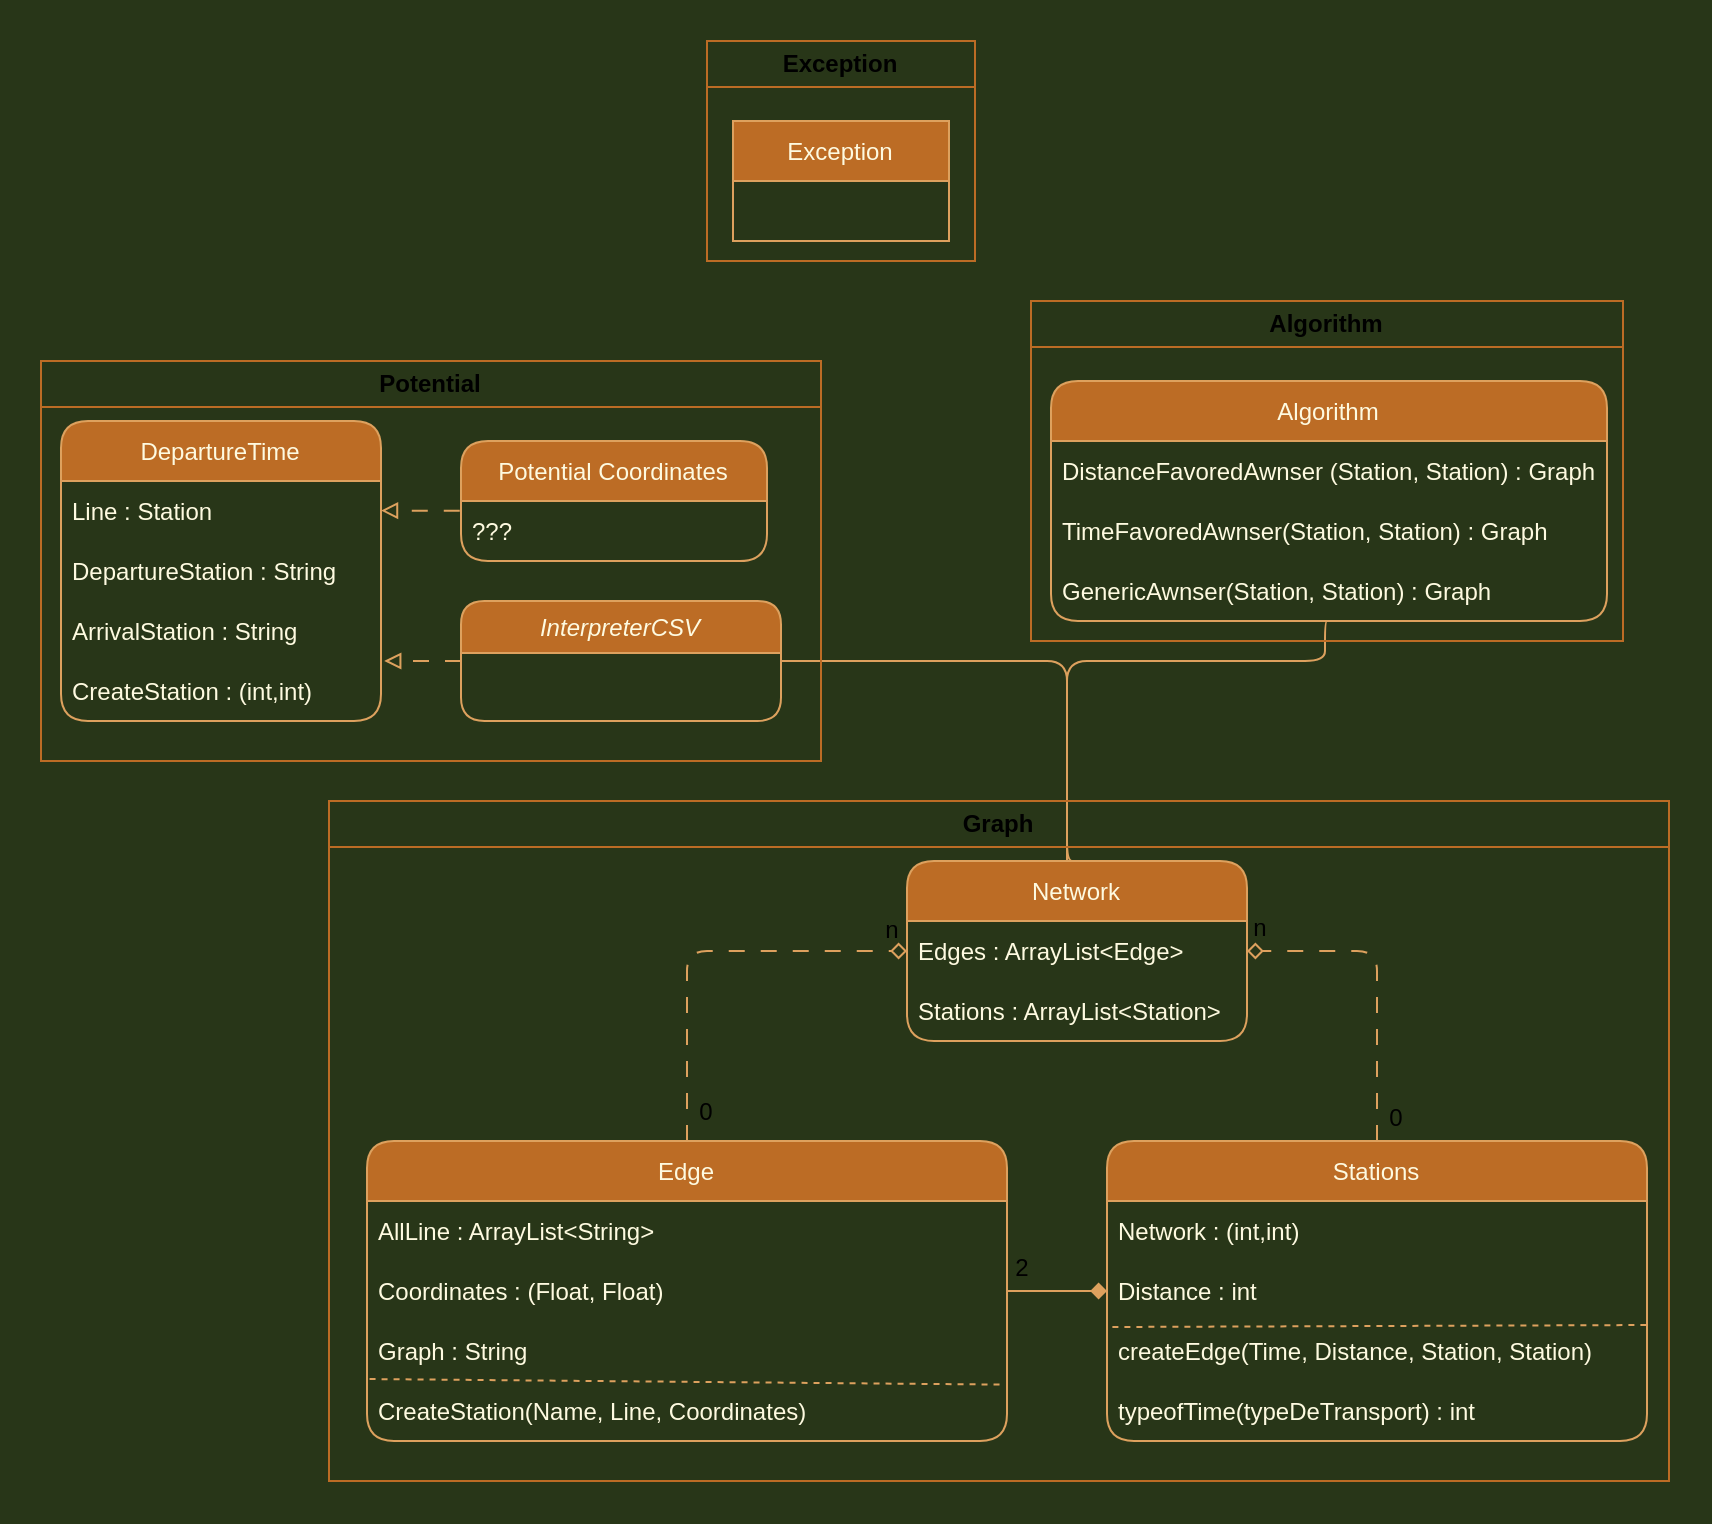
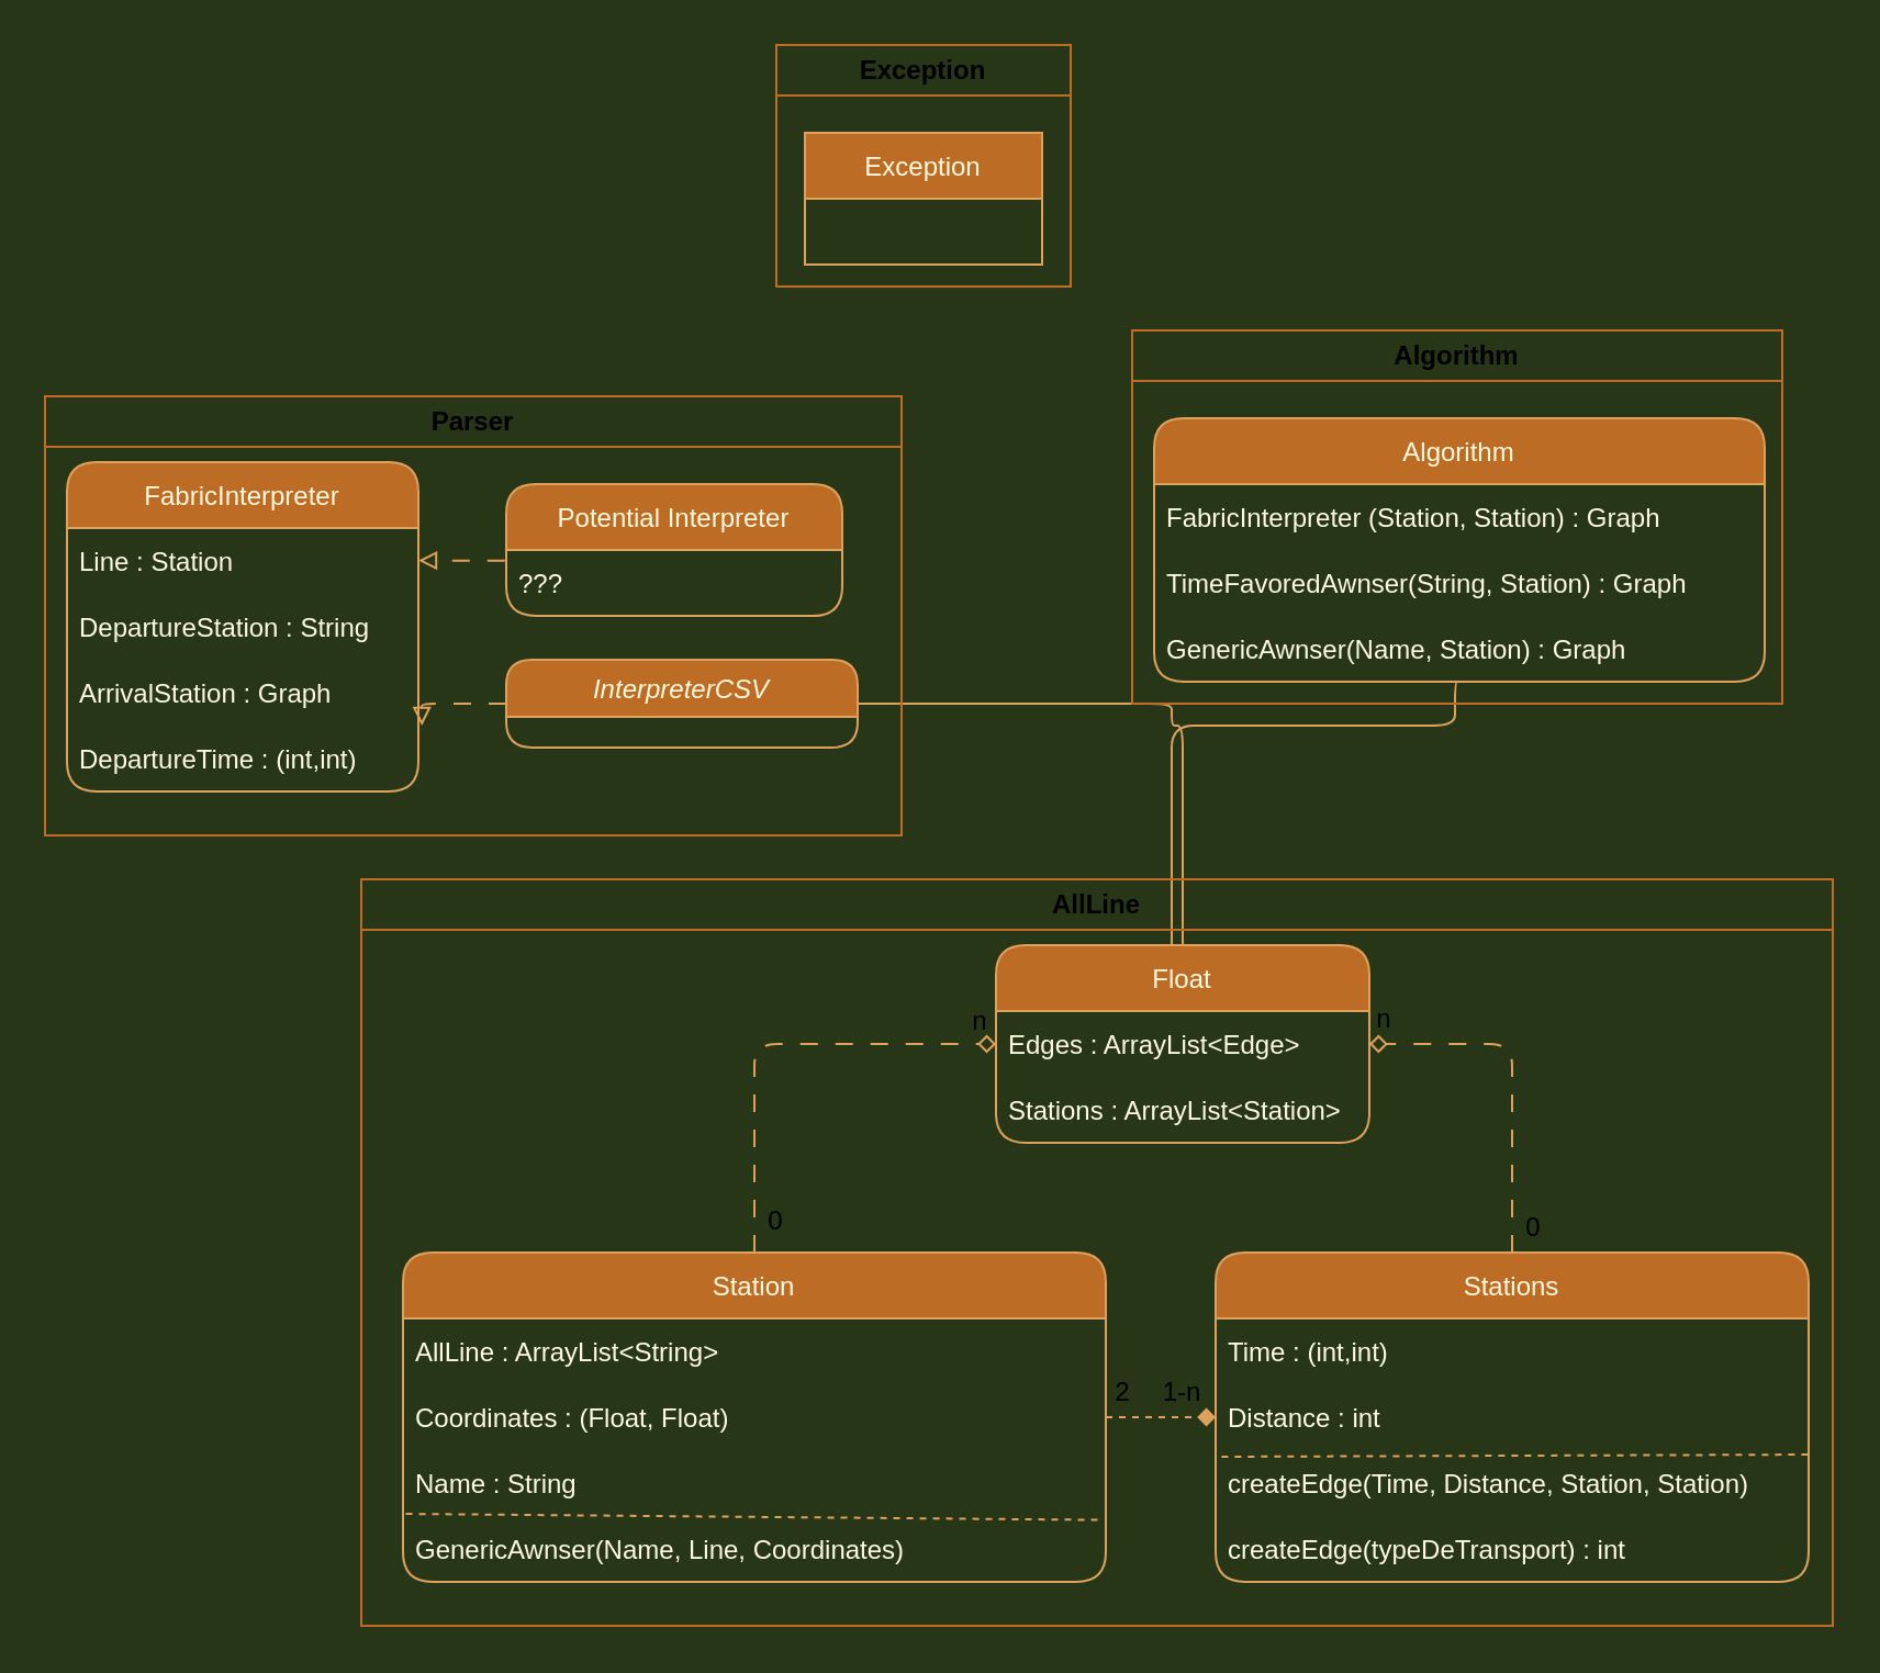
- <mxCell id="41" value="Potential" style="swimlane;whiteSpace=wrap;html=1;strokeColor=#BC6C25;fillColor=none;" vertex="1" parent="1"><mxGeometry x="20" y="180" width="390" height="200" as="geometry" /></mxCell>
+ <mxCell id="41" value="Parser" style="swimlane;whiteSpace=wrap;html=1;strokeColor=#BC6C25;fillColor=none;" vertex="1" parent="1"><mxGeometry x="20" y="180" width="390" height="200" as="geometry" /></mxCell>
- <mxCell id="16" value="DepartureTime" style="swimlane;fontStyle=0;childLayout=stackLayout;horizontal=1;startSize=30;horizontalStack=0;resizeParent=1;resizeParentMax=0;resizeLast=0;collapsible=1;marginBottom=0;fillColor=#BC6C25;strokeColor=#DDA15E;fontColor=#FEFAE0;rounded=1;" parent="1" vertex="1"><mxGeometry x="30" y="210" width="160" height="150" as="geometry" /></mxCell>
+ <mxCell id="16" value="FabricInterpreter" style="swimlane;fontStyle=0;childLayout=stackLayout;horizontal=1;startSize=30;horizontalStack=0;resizeParent=1;resizeParentMax=0;resizeLast=0;collapsible=1;marginBottom=0;fillColor=#BC6C25;strokeColor=#DDA15E;fontColor=#FEFAE0;rounded=1;" parent="1" vertex="1"><mxGeometry x="30" y="210" width="160" height="150" as="geometry" /></mxCell>
- <mxCell id="22" value="Potential Coordinates" style="swimlane;fontStyle=0;childLayout=stackLayout;horizontal=1;startSize=30;horizontalStack=0;resizeParent=1;resizeParentMax=0;resizeLast=0;collapsible=1;marginBottom=0;fillColor=#BC6C25;strokeColor=#DDA15E;fontColor=#FEFAE0;rounded=1;" parent="1" vertex="1"><mxGeometry x="230" y="220" width="153" height="60" as="geometry" /></mxCell>
+ <mxCell id="22" value="Potential Interpreter" style="swimlane;fontStyle=0;childLayout=stackLayout;horizontal=1;startSize=30;horizontalStack=0;resizeParent=1;resizeParentMax=0;resizeLast=0;collapsible=1;marginBottom=0;fillColor=#BC6C25;strokeColor=#DDA15E;fontColor=#FEFAE0;rounded=1;" parent="1" vertex="1"><mxGeometry x="230" y="220" width="153" height="60" as="geometry" /></mxCell>
- <mxCell id="27" value="DistanceFavoredAwnser (Station, Station) : Graph" style="text;strokeColor=none;fillColor=none;align=left;verticalAlign=middle;spacingLeft=4;spacingRight=4;overflow=hidden;points=[[0,0.5],[1,0.5]];portConstraint=eastwest;rotatable=0;rounded=1;sketch=0;fontColor=#FEFAE0;" parent="26" vertex="1"><mxGeometry y="30" width="278" height="30" as="geometry" /></mxCell>
+ <mxCell id="27" value="FabricInterpreter (Station, Station) : Graph" style="text;strokeColor=none;fillColor=none;align=left;verticalAlign=middle;spacingLeft=4;spacingRight=4;overflow=hidden;points=[[0,0.5],[1,0.5]];portConstraint=eastwest;rotatable=0;rounded=1;sketch=0;fontColor=#FEFAE0;" parent="26" vertex="1"><mxGeometry y="30" width="278" height="30" as="geometry" /></mxCell>
- <mxCell id="28" value="TimeFavoredAwnser(Station, Station) : Graph" style="text;strokeColor=none;fillColor=none;align=left;verticalAlign=middle;spacingLeft=4;spacingRight=4;overflow=hidden;points=[[0,0.5],[1,0.5]];portConstraint=eastwest;rotatable=0;rounded=1;sketch=0;fontColor=#FEFAE0;" parent="26" vertex="1"><mxGeometry y="60" width="278" height="30" as="geometry" /></mxCell>
+ <mxCell id="28" value="TimeFavoredAwnser(String, Station) : Graph" style="text;strokeColor=none;fillColor=none;align=left;verticalAlign=middle;spacingLeft=4;spacingRight=4;overflow=hidden;points=[[0,0.5],[1,0.5]];portConstraint=eastwest;rotatable=0;rounded=1;sketch=0;fontColor=#FEFAE0;" parent="26" vertex="1"><mxGeometry y="60" width="278" height="30" as="geometry" /></mxCell>
- <mxCell id="29" value="GenericAwnser(Station, Station) : Graph" style="text;strokeColor=none;fillColor=none;align=left;verticalAlign=middle;spacingLeft=4;spacingRight=4;overflow=hidden;points=[[0,0.5],[1,0.5]];portConstraint=eastwest;rotatable=0;rounded=1;sketch=0;fontColor=#FEFAE0;" parent="26" vertex="1"><mxGeometry y="90" width="278" height="30" as="geometry" /></mxCell>
+ <mxCell id="29" value="GenericAwnser(Name, Station) : Graph" style="text;strokeColor=none;fillColor=none;align=left;verticalAlign=middle;spacingLeft=4;spacingRight=4;overflow=hidden;points=[[0,0.5],[1,0.5]];portConstraint=eastwest;rotatable=0;rounded=1;sketch=0;fontColor=#FEFAE0;" parent="26" vertex="1"><mxGeometry y="90" width="278" height="30" as="geometry" /></mxCell>
- <mxCell id="19" value="ArrivalStation : String" style="text;strokeColor=none;fillColor=none;align=left;verticalAlign=middle;spacingLeft=4;spacingRight=4;overflow=hidden;points=[[0,0.5],[1,0.5]];portConstraint=eastwest;rotatable=0;fontColor=#FEFAE0;rounded=1;" parent="16" vertex="1"><mxGeometry y="90" width="160" height="30" as="geometry" /></mxCell>
+ <mxCell id="19" value="ArrivalStation : Graph" style="text;strokeColor=none;fillColor=none;align=left;verticalAlign=middle;spacingLeft=4;spacingRight=4;overflow=hidden;points=[[0,0.5],[1,0.5]];portConstraint=eastwest;rotatable=0;fontColor=#FEFAE0;rounded=1;" parent="16" vertex="1"><mxGeometry y="90" width="160" height="30" as="geometry" /></mxCell>
- <mxCell id="3" value="InterpreterCSV" style="swimlane;fontStyle=2;align=center;verticalAlign=top;childLayout=stackLayout;horizontal=1;startSize=26;horizontalStack=0;resizeParent=1;resizeLast=0;collapsible=1;marginBottom=0;rounded=1;shadow=0;strokeWidth=1;fillColor=#BC6C25;strokeColor=#DDA15E;fontColor=#FEFAE0;" parent="1" vertex="1"><mxGeometry x="230" y="300" width="160" height="60" as="geometry"><mxRectangle x="230" y="140" width="160" height="26" as="alternateBounds" /></mxGeometry></mxCell>
+ <mxCell id="3" value="InterpreterCSV" style="swimlane;fontStyle=2;align=center;verticalAlign=top;childLayout=stackLayout;horizontal=1;startSize=26;horizontalStack=0;resizeParent=1;resizeLast=0;collapsible=1;marginBottom=0;rounded=1;shadow=0;strokeWidth=1;fillColor=#BC6C25;strokeColor=#DDA15E;fontColor=#FEFAE0;" parent="1" vertex="1"><mxGeometry x="230" y="300" width="160" height="40" as="geometry"><mxRectangle x="230" y="140" width="160" height="26" as="alternateBounds" /></mxGeometry></mxCell>
- <mxCell id="20" value="CreateStation : (int,int)" style="text;strokeColor=none;fillColor=none;align=left;verticalAlign=middle;spacingLeft=4;spacingRight=4;overflow=hidden;points=[[0,0.5],[1,0.5]];portConstraint=eastwest;rotatable=0;fontColor=#FEFAE0;rounded=1;" parent="16" vertex="1"><mxGeometry y="120" width="160" height="30" as="geometry" /></mxCell>
+ <mxCell id="20" value="DepartureTime : (int,int)" style="text;strokeColor=none;fillColor=none;align=left;verticalAlign=middle;spacingLeft=4;spacingRight=4;overflow=hidden;points=[[0,0.5],[1,0.5]];portConstraint=eastwest;rotatable=0;fontColor=#FEFAE0;rounded=1;" parent="16" vertex="1"><mxGeometry y="120" width="160" height="30" as="geometry" /></mxCell>
- <mxCell id="43" value="Graph" style="swimlane;whiteSpace=wrap;html=1;strokeColor=#BC6C25;fillColor=none;" vertex="1" parent="1"><mxGeometry x="164" y="400" width="670" height="340" as="geometry" /></mxCell>
+ <mxCell id="43" value="AllLine" style="swimlane;whiteSpace=wrap;html=1;strokeColor=#BC6C25;fillColor=none;" vertex="1" parent="1"><mxGeometry x="164" y="400" width="670" height="340" as="geometry" /></mxCell>
- <mxCell id="31" value="Network" style="swimlane;fontStyle=0;childLayout=stackLayout;horizontal=1;startSize=30;horizontalStack=0;resizeParent=1;resizeParentMax=0;resizeLast=0;collapsible=1;marginBottom=0;rounded=1;sketch=0;fontColor=#FEFAE0;strokeColor=#DDA15E;fillColor=#BC6C25;" parent="1" vertex="1"><mxGeometry x="453" y="430" width="170" height="90" as="geometry" /></mxCell>
+ <mxCell id="31" value="Float" style="swimlane;fontStyle=0;childLayout=stackLayout;horizontal=1;startSize=30;horizontalStack=0;resizeParent=1;resizeParentMax=0;resizeLast=0;collapsible=1;marginBottom=0;rounded=1;sketch=0;fontColor=#FEFAE0;strokeColor=#DDA15E;fillColor=#BC6C25;" parent="1" vertex="1"><mxGeometry x="453" y="430" width="170" height="90" as="geometry" /></mxCell>
- <mxCell id="4" value="Edge" style="swimlane;fontStyle=0;childLayout=stackLayout;horizontal=1;startSize=30;horizontalStack=0;resizeParent=1;resizeParentMax=0;resizeLast=0;collapsible=1;marginBottom=0;fillColor=#BC6C25;strokeColor=#DDA15E;fontColor=#FEFAE0;rounded=1;" parent="1" vertex="1"><mxGeometry x="183" y="570" width="320" height="150" as="geometry" /></mxCell>
+ <mxCell id="4" value="Station" style="swimlane;fontStyle=0;childLayout=stackLayout;horizontal=1;startSize=30;horizontalStack=0;resizeParent=1;resizeParentMax=0;resizeLast=0;collapsible=1;marginBottom=0;fillColor=#BC6C25;strokeColor=#DDA15E;fontColor=#FEFAE0;rounded=1;" parent="1" vertex="1"><mxGeometry x="183" y="570" width="320" height="150" as="geometry" /></mxCell>
- <mxCell id="11" value="Network : (int,int)" style="text;strokeColor=none;fillColor=none;align=left;verticalAlign=middle;spacingLeft=4;spacingRight=4;overflow=hidden;points=[[0,0.5],[1,0.5]];portConstraint=eastwest;rotatable=0;fontColor=#FEFAE0;rounded=1;" parent="10" vertex="1"><mxGeometry y="30" width="270" height="30" as="geometry" /></mxCell>
+ <mxCell id="11" value="Time : (int,int)" style="text;strokeColor=none;fillColor=none;align=left;verticalAlign=middle;spacingLeft=4;spacingRight=4;overflow=hidden;points=[[0,0.5],[1,0.5]];portConstraint=eastwest;rotatable=0;fontColor=#FEFAE0;rounded=1;" parent="10" vertex="1"><mxGeometry y="30" width="270" height="30" as="geometry" /></mxCell>
+ <mxCell id="37" value="1-n" style="text;html=1;strokeColor=none;fillColor=none;align=center;verticalAlign=middle;whiteSpace=wrap;rounded=0;" vertex="1" parent="1"><mxGeometry x="523" y="624" width="30" height="20" as="geometry" /></mxCell>
- <mxCell id="24" style="edgeStyle=orthogonalEdgeStyle;curved=0;rounded=1;sketch=0;orthogonalLoop=1;jettySize=auto;html=1;entryX=0;entryY=0.5;entryDx=0;entryDy=0;fontColor=#FEFAE0;strokeColor=#DDA15E;fillColor=#BC6C25;labelBackgroundColor=#283618;endArrow=diamond;endFill=1;exitX=1;exitY=0.5;exitDx=0;exitDy=0;" parent="1" source="6" target="12" edge="1"><mxGeometry relative="1" as="geometry"><mxPoint x="533" y="540" as="sourcePoint" /><Array as="points" /></mxGeometry></mxCell>
+ <mxCell id="24" style="edgeStyle=orthogonalEdgeStyle;curved=0;rounded=1;sketch=0;orthogonalLoop=1;jettySize=auto;html=1;entryX=0;entryY=0.5;entryDx=0;entryDy=0;fontColor=#FEFAE0;strokeColor=#DDA15E;fillColor=#BC6C25;labelBackgroundColor=#283618;endArrow=diamond;endFill=1;exitX=1;exitY=0.5;exitDx=0;exitDy=0;dashed=1;" parent="1" source="6" target="12" edge="1"><mxGeometry relative="1" as="geometry"><mxPoint x="533" y="540" as="sourcePoint" /><Array as="points" /></mxGeometry></mxCell>
- <mxCell id="7" value="Graph : String" style="text;strokeColor=none;fillColor=none;align=left;verticalAlign=middle;spacingLeft=4;spacingRight=4;overflow=hidden;points=[[0,0.5],[1,0.5]];portConstraint=eastwest;rotatable=0;fontColor=#FEFAE0;rounded=1;" parent="4" vertex="1"><mxGeometry y="90" width="320" height="30" as="geometry" /></mxCell>
+ <mxCell id="7" value="Name : String" style="text;strokeColor=none;fillColor=none;align=left;verticalAlign=middle;spacingLeft=4;spacingRight=4;overflow=hidden;points=[[0,0.5],[1,0.5]];portConstraint=eastwest;rotatable=0;fontColor=#FEFAE0;rounded=1;" parent="4" vertex="1"><mxGeometry y="90" width="320" height="30" as="geometry" /></mxCell>
- <mxCell id="9" value="CreateStation(Name, Line, Coordinates)" style="text;strokeColor=none;fillColor=none;align=left;verticalAlign=middle;spacingLeft=4;spacingRight=4;overflow=hidden;points=[[0,0.5],[1,0.5]];portConstraint=eastwest;rotatable=0;fontColor=#FEFAE0;rounded=1;" vertex="1" parent="4"><mxGeometry y="120" width="320" height="30" as="geometry" /></mxCell>
+ <mxCell id="9" value="GenericAwnser(Name, Line, Coordinates)" style="text;strokeColor=none;fillColor=none;align=left;verticalAlign=middle;spacingLeft=4;spacingRight=4;overflow=hidden;points=[[0,0.5],[1,0.5]];portConstraint=eastwest;rotatable=0;fontColor=#FEFAE0;rounded=1;" vertex="1" parent="4"><mxGeometry y="120" width="320" height="30" as="geometry" /></mxCell>
- <mxCell id="15" value="typeofTime(typeDeTransport) : int" style="text;strokeColor=none;fillColor=none;align=left;verticalAlign=middle;spacingLeft=4;spacingRight=4;overflow=hidden;points=[[0,0.5],[1,0.5]];portConstraint=eastwest;rotatable=0;rounded=1;sketch=0;fontColor=#FEFAE0;" parent="10" vertex="1"><mxGeometry y="120" width="270" height="30" as="geometry" /></mxCell>
+ <mxCell id="15" value="createEdge(typeDeTransport) : int" style="text;strokeColor=none;fillColor=none;align=left;verticalAlign=middle;spacingLeft=4;spacingRight=4;overflow=hidden;points=[[0,0.5],[1,0.5]];portConstraint=eastwest;rotatable=0;rounded=1;sketch=0;fontColor=#FEFAE0;" parent="10" vertex="1"><mxGeometry y="120" width="270" height="30" as="geometry" /></mxCell>
